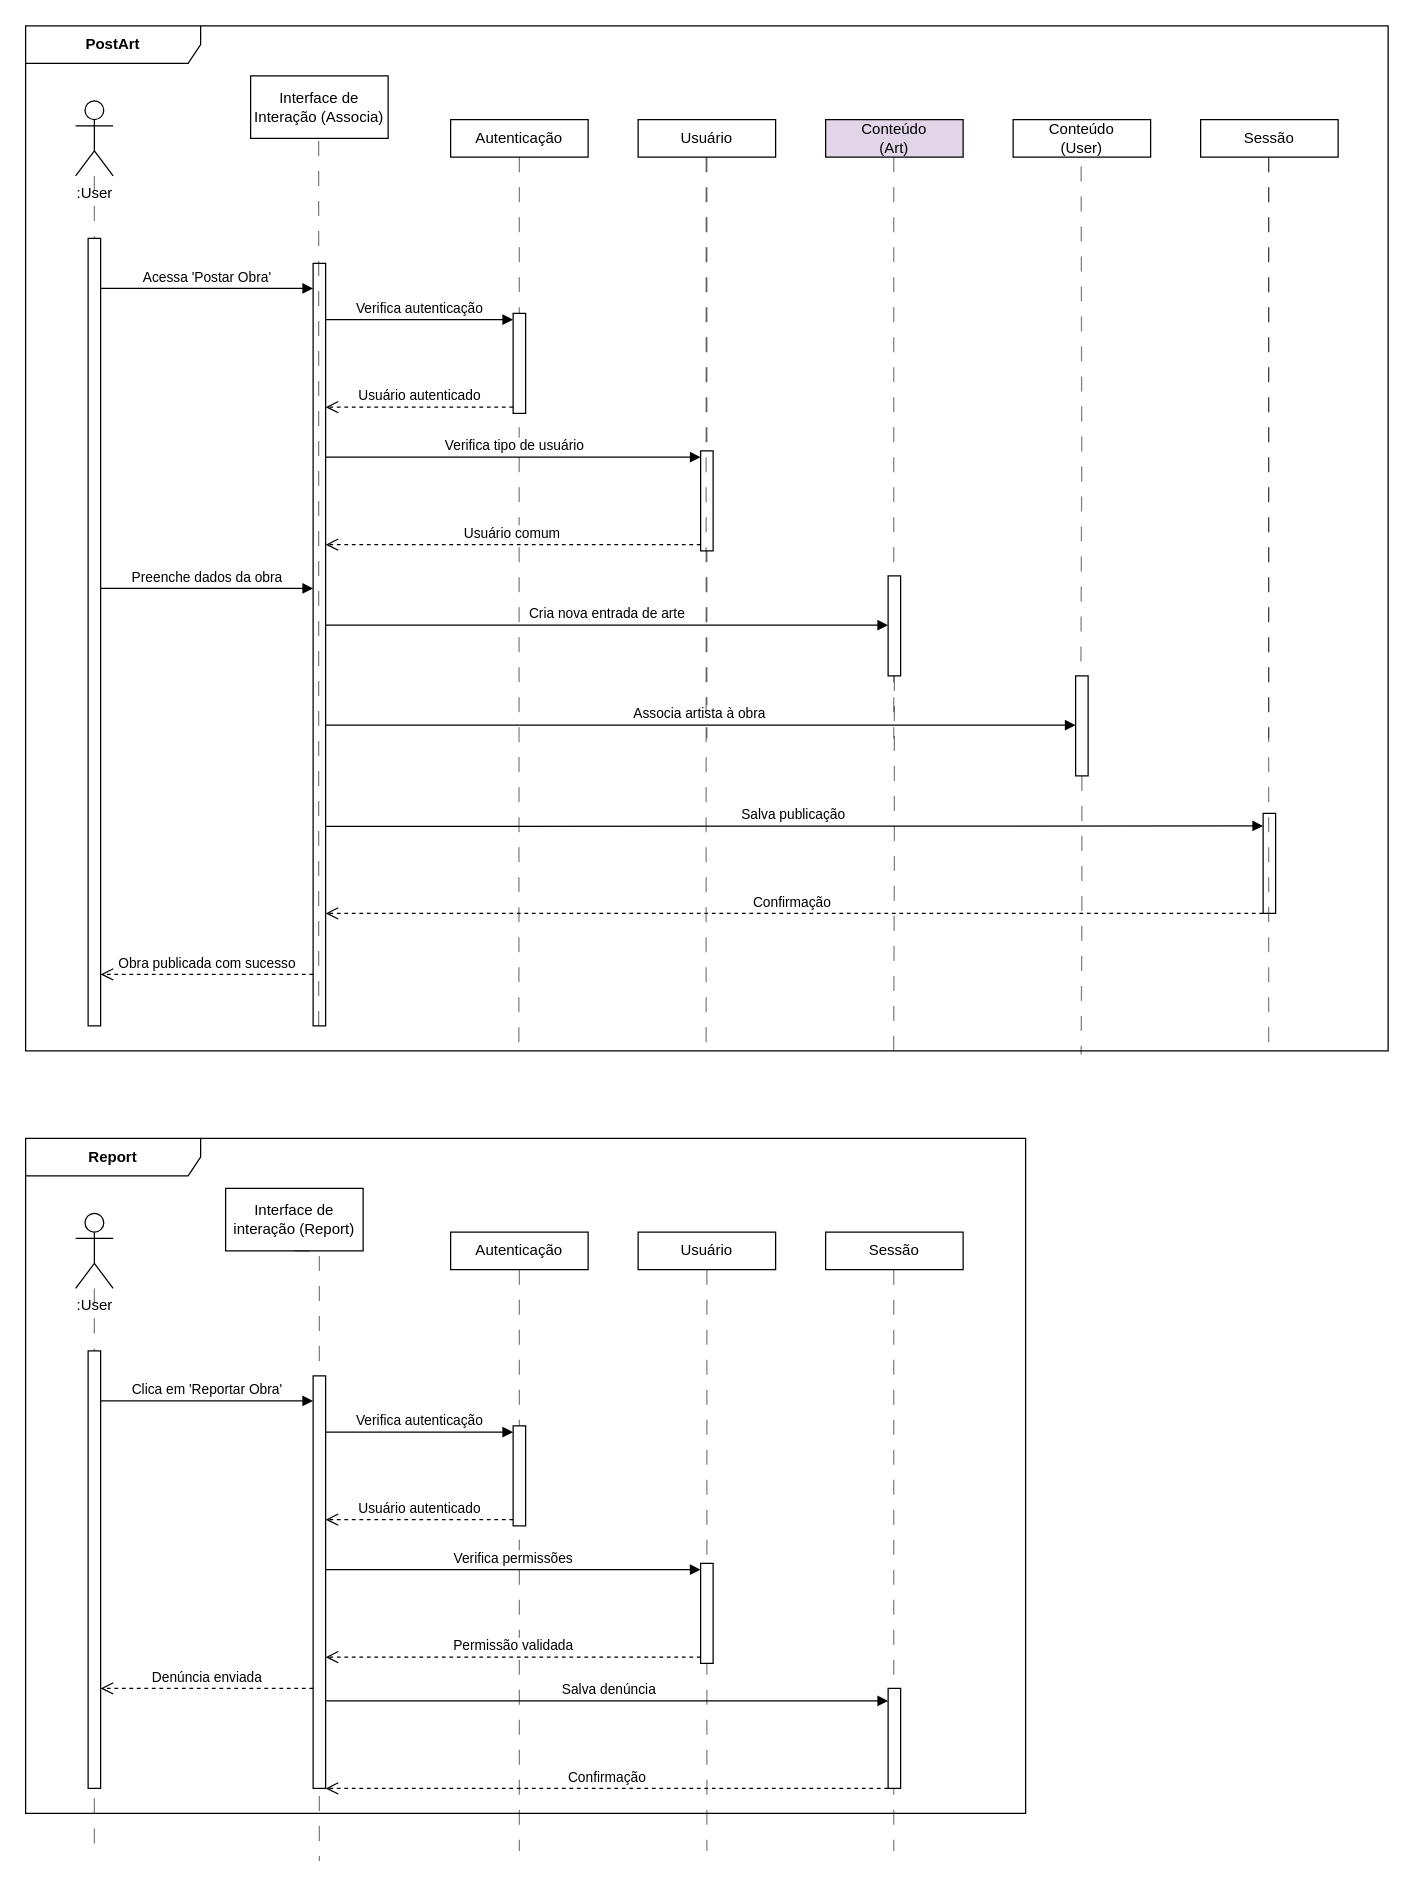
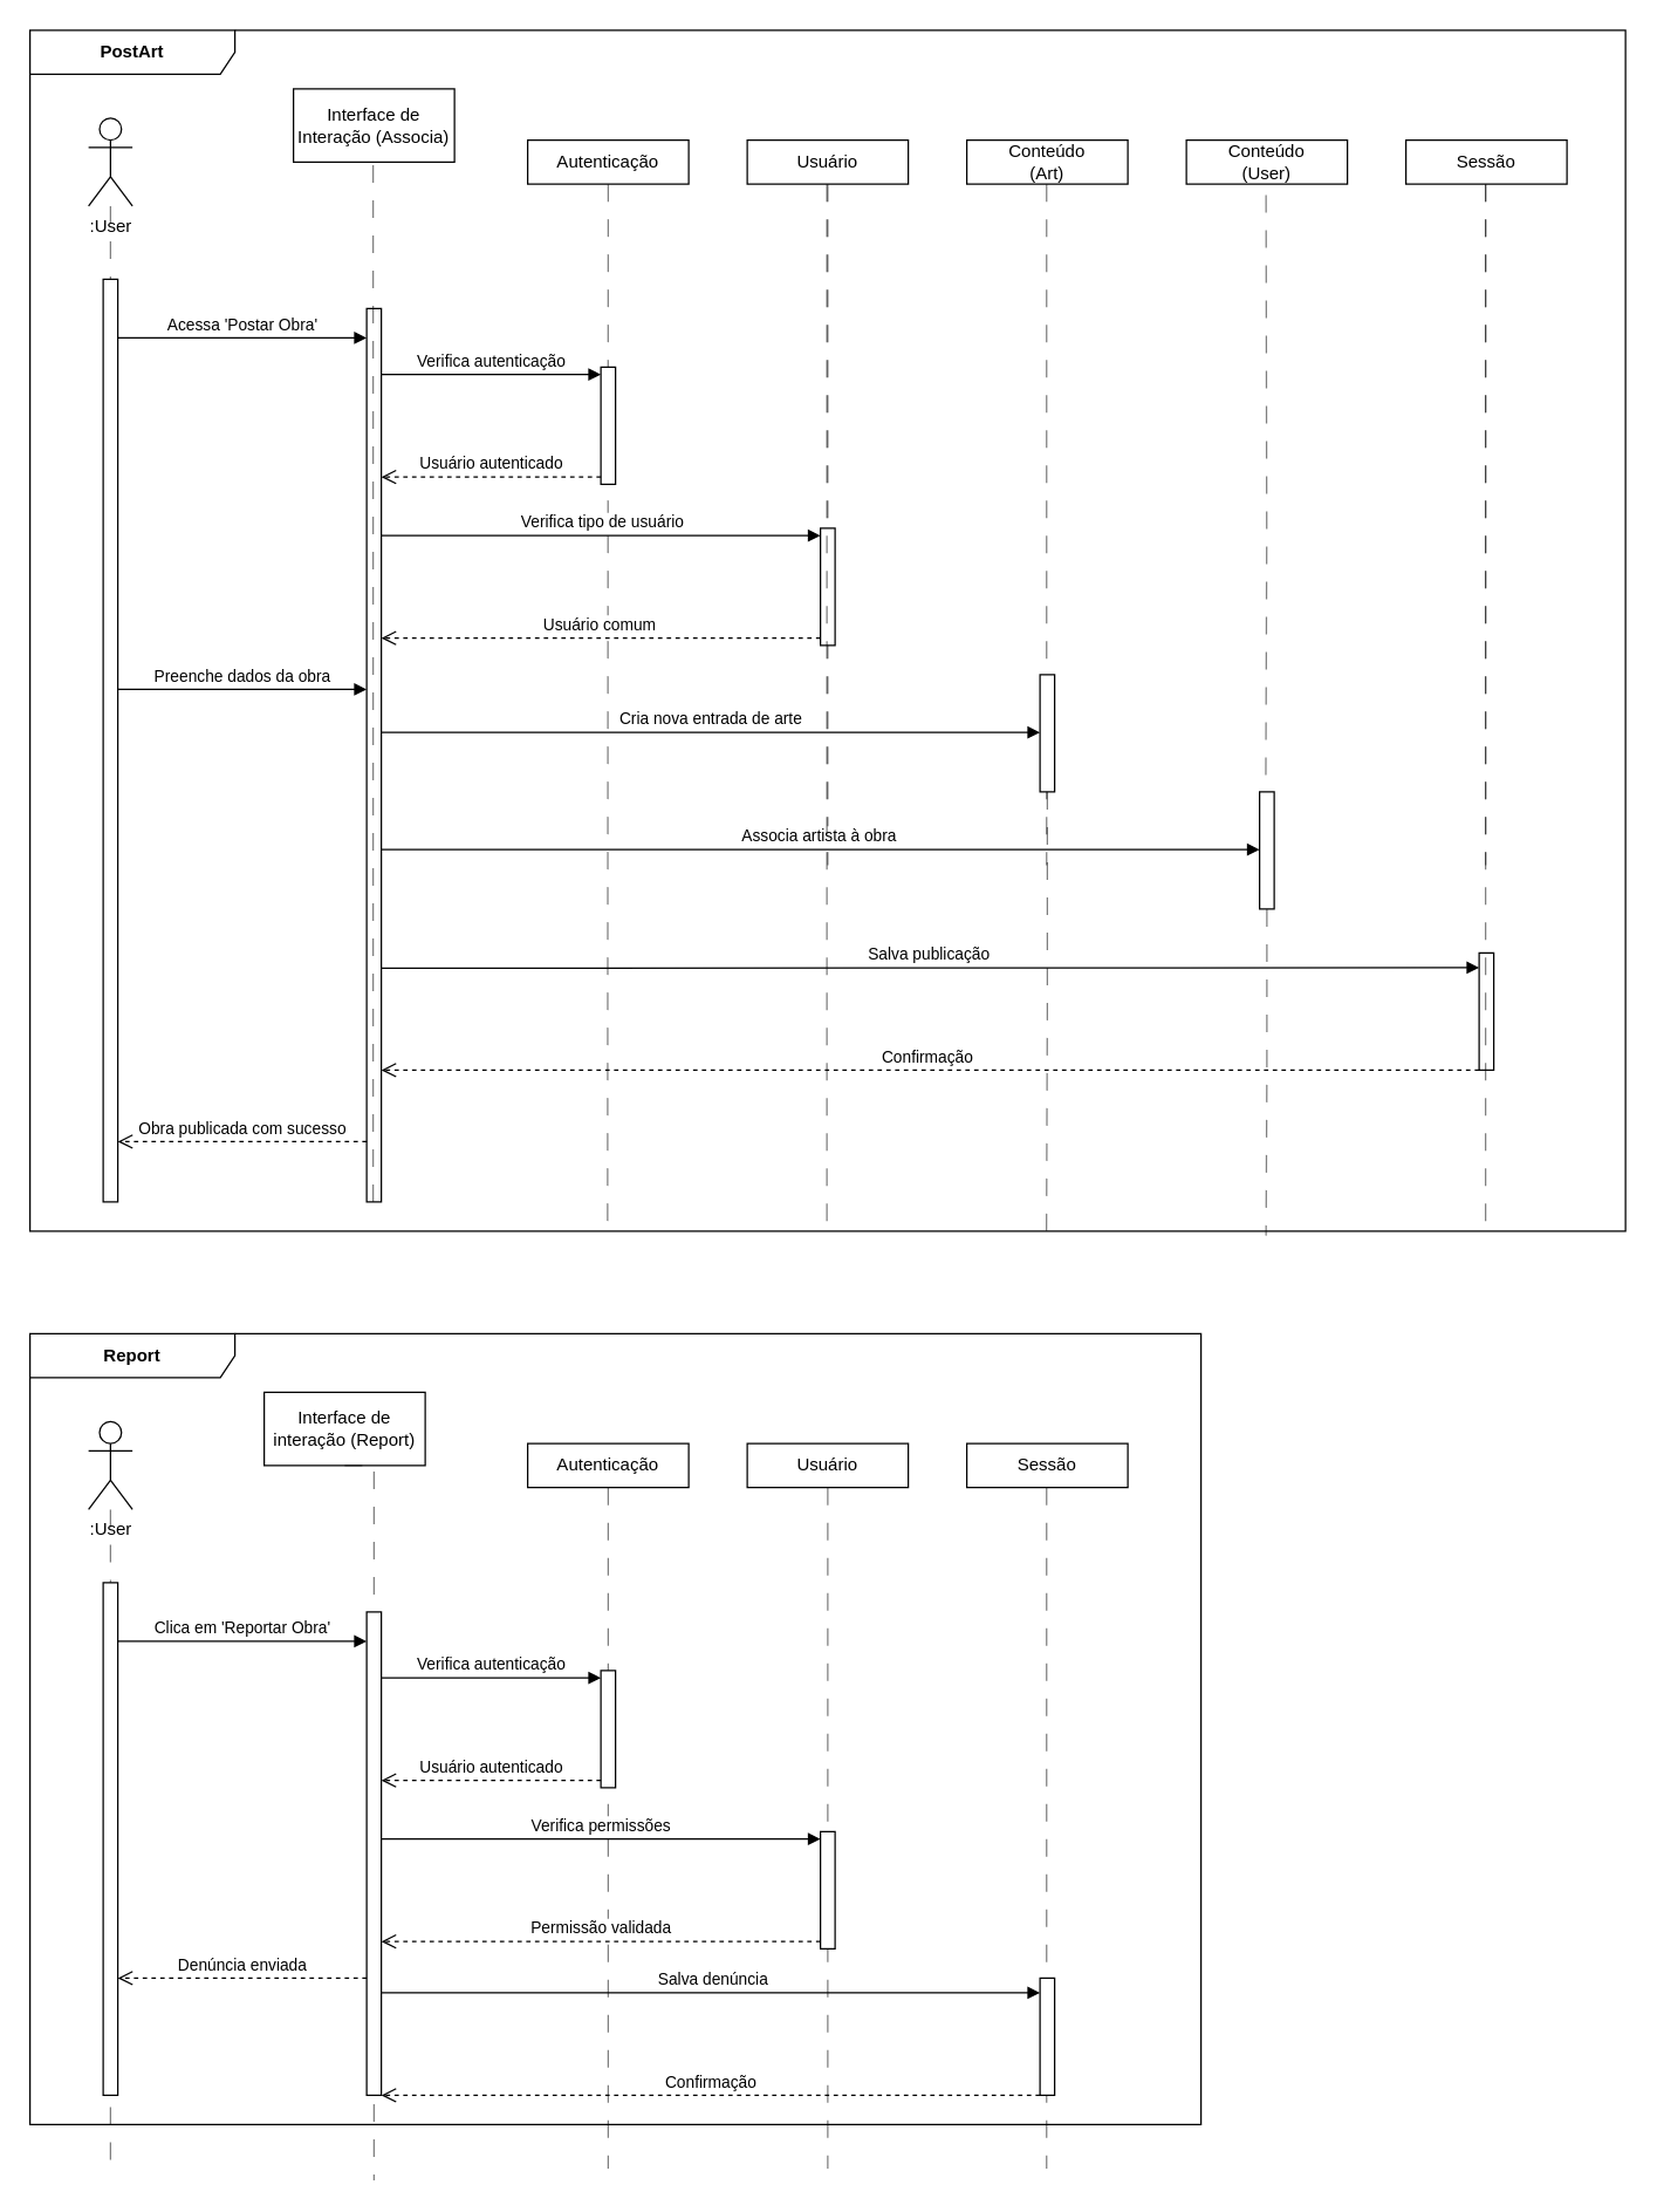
- <mxCell id="44" value="Conteúdo&lt;div&gt;(Art)&lt;/div&gt;" style="html=1;whiteSpace=wrap;fillColor=#e1d5e7;" vertex="1" parent="1"><mxGeometry x="660" y="95" width="110" height="30" as="geometry" /></mxCell>
+ <mxCell id="44" value="Conteúdo&lt;div&gt;(Art)&lt;/div&gt;" style="html=1;whiteSpace=wrap;" vertex="1" parent="1"><mxGeometry x="660" y="95" width="110" height="30" as="geometry" /></mxCell>
